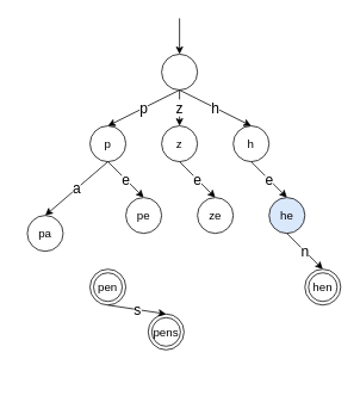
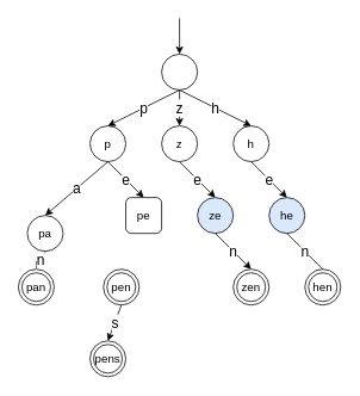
- <mxCell id="12" value="pe" style="ellipse;whiteSpace=wrap;html=1;strokeWidth=1;fontSize=13;fontStyle=0" vertex="1" parent="1"><mxGeometry x="140" y="220" width="40" height="40" as="geometry" /></mxCell>
+ <mxCell id="12" value="pe" style="whiteSpace=wrap;html=1;strokeWidth=1;fontSize=13;fontStyle=0;rounded=1;" vertex="1" parent="1"><mxGeometry x="140" y="220" width="40" height="40" as="geometry" /></mxCell>
- <mxCell id="8" value="ze" style="ellipse;whiteSpace=wrap;html=1;strokeWidth=1;fontSize=13;fontStyle=0" vertex="1" parent="1"><mxGeometry x="220" y="220" width="40" height="40" as="geometry" /></mxCell>
+ <mxCell id="8" value="ze" style="ellipse;whiteSpace=wrap;html=1;strokeWidth=1;fontSize=13;fontStyle=0;fillColor=#dae8fc;" vertex="1" parent="1"><mxGeometry x="220" y="220" width="40" height="40" as="geometry" /></mxCell>
+ <mxCell id="10" value="n" style="endArrow=classic;html=1;labelBackgroundColor=#ffffff;strokeWidth=1;fontSize=16;fontColor=#000000;align=center;exitX=0.5;exitY=1;exitDx=0;exitDy=0;entryX=0.5;entryY=0;entryDx=0;entryDy=0;fontStyle=0" edge="1" parent="1" source="8" target="18"><mxGeometry width="50" height="50" relative="1" as="geometry"><mxPoint x="310" y="310" as="sourcePoint" /><mxPoint x="320" y="300" as="targetPoint" /></mxGeometry></mxCell>
+ <mxCell id="15" value="n" style="endArrow=classic;html=1;labelBackgroundColor=#ffffff;strokeWidth=1;fontSize=16;fontColor=#000000;align=center;exitX=0.5;exitY=1;exitDx=0;exitDy=0;entryX=0.5;entryY=0;entryDx=0;entryDy=0;fontStyle=0" edge="1" parent="1" source="11" target="16"><mxGeometry width="50" height="50" relative="1" as="geometry"><mxPoint x="190" y="310" as="sourcePoint" /><mxPoint x="40" y="300" as="targetPoint" /></mxGeometry></mxCell>
- <mxCell id="26" value="n" style="endArrow=classic;html=1;labelBackgroundColor=#ffffff;strokeWidth=1;fontSize=16;fontColor=#000000;align=center;exitX=0.5;exitY=1;exitDx=0;exitDy=0;entryX=0.5;entryY=0;entryDx=0;entryDy=0;" edge="1" parent="1" source="23" target="25"><mxGeometry width="50" height="50" relative="1" as="geometry"><mxPoint x="230" y="310" as="sourcePoint" /><mxPoint x="280" y="260" as="targetPoint" /></mxGeometry></mxCell>
+ <mxCell id="26" value="n" style="endArrow=none;html=1;labelBackgroundColor=#ffffff;strokeWidth=1;fontSize=16;fontColor=#000000;align=center;exitX=0.5;exitY=1;exitDx=0;exitDy=0;entryX=0.5;entryY=0;entryDx=0;entryDy=0;" edge="1" parent="1" source="23" target="25"><mxGeometry width="50" height="50" relative="1" as="geometry"><mxPoint x="230" y="310" as="sourcePoint" /><mxPoint x="280" y="260" as="targetPoint" /></mxGeometry></mxCell>
+ <mxCell id="16" value="pan" style="ellipse;shape=doubleEllipse;whiteSpace=wrap;html=1;aspect=fixed;strokeWidth=1;fontSize=13;fontColor=#000000;fontStyle=0" vertex="1" parent="1"><mxGeometry x="20" y="300" width="40" height="40" as="geometry" /></mxCell>
- <mxCell id="17" value="pen" style="ellipse;shape=doubleEllipse;whiteSpace=wrap;html=1;aspect=fixed;strokeWidth=1;fontSize=13;fontColor=#000000;fontStyle=0" vertex="1" parent="1"><mxGeometry x="100" y="300" width="40" height="40" as="geometry" /></mxCell>
+ <mxCell id="17" value="pen" style="ellipse;shape=doubleEllipse;whiteSpace=wrap;html=1;aspect=fixed;strokeWidth=1;fontSize=13;fontColor=#000000;fontStyle=0" vertex="1" parent="1"><mxGeometry x="115" y="300" width="40" height="40" as="geometry" /></mxCell>
+ <mxCell id="18" value="zen" style="ellipse;shape=doubleEllipse;whiteSpace=wrap;html=1;aspect=fixed;strokeWidth=1;fontSize=13;fontColor=#000000;fontStyle=0" vertex="1" parent="1"><mxGeometry x="260" y="300" width="40" height="40" as="geometry" /></mxCell>
- <mxCell id="19" value="pens" style="ellipse;shape=doubleEllipse;whiteSpace=wrap;html=1;aspect=fixed;strokeWidth=1;fontSize=13;fontColor=#000000;fontStyle=0" vertex="1" parent="1"><mxGeometry x="165" y="350" width="40" height="40" as="geometry" /></mxCell>
+ <mxCell id="19" value="pens" style="ellipse;shape=doubleEllipse;whiteSpace=wrap;html=1;aspect=fixed;strokeWidth=1;fontSize=13;fontColor=#000000;fontStyle=0" vertex="1" parent="1"><mxGeometry x="100" y="380" width="40" height="40" as="geometry" /></mxCell>
